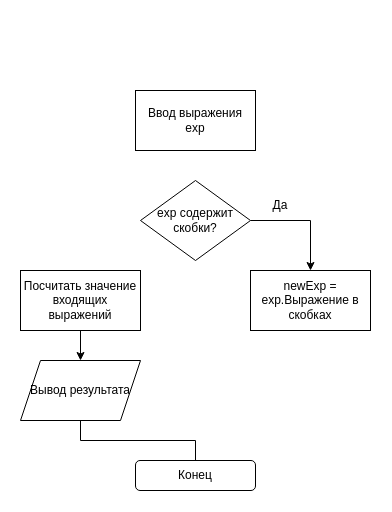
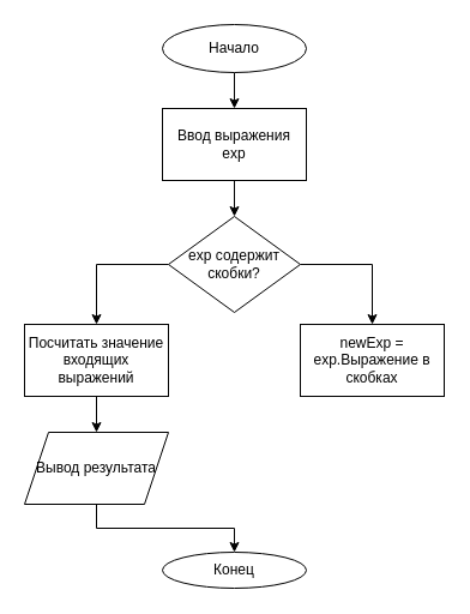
+ <mxCell id="3" value="Начало" style="ellipse;whiteSpace=wrap;html=1;" vertex="1" parent="1"><mxGeometry x="135" y="20" width="120" height="40" as="geometry" /></mxCell>
+ <mxCell id="2" style="edgeStyle=orthogonalEdgeStyle;rounded=0;orthogonalLoop=1;jettySize=auto;html=1;exitX=0.5;exitY=1;exitDx=0;exitDy=0;entryX=0.5;entryY=0;entryDx=0;entryDy=0;" edge="1" parent="1" source="3" target="8"><mxGeometry relative="1" as="geometry" /></mxCell>
+ <mxCell id="7" style="edgeStyle=orthogonalEdgeStyle;rounded=0;orthogonalLoop=1;jettySize=auto;html=1;exitX=0.5;exitY=1;exitDx=0;exitDy=0;entryX=0.5;entryY=0;entryDx=0;entryDy=0;" edge="1" parent="1" source="8" target="6"><mxGeometry relative="1" as="geometry" /></mxCell>
- <mxCell id="10" value="Да" style="text;html=1;strokeColor=none;fillColor=none;align=center;verticalAlign=middle;whiteSpace=wrap;rounded=0;" vertex="1" parent="1"><mxGeometry x="250" y="190" width="60" height="30" as="geometry" /></mxCell>
+ <mxCell id="5" style="edgeStyle=orthogonalEdgeStyle;rounded=0;orthogonalLoop=1;jettySize=auto;html=1;exitX=0;exitY=0.5;exitDx=0;exitDy=0;entryX=0.5;entryY=0;entryDx=0;entryDy=0;" edge="1" parent="1" source="6" target="12"><mxGeometry relative="1" as="geometry" /></mxCell>
- <mxCell id="14" style="edgeStyle=orthogonalEdgeStyle;rounded=0;orthogonalLoop=1;jettySize=auto;html=1;entryX=0.5;entryY=0;entryDx=0;entryDy=0;endArrow=none;" edge="1" parent="1" source="15" target="13"><mxGeometry relative="1" as="geometry" /></mxCell>
+ <mxCell id="14" style="edgeStyle=orthogonalEdgeStyle;rounded=0;orthogonalLoop=1;jettySize=auto;html=1;entryX=0.5;entryY=0;entryDx=0;entryDy=0;" edge="1" parent="1" source="15" target="13"><mxGeometry relative="1" as="geometry" /></mxCell>
- <mxCell id="13" value="Конец" style="whiteSpace=wrap;html=1;rounded=1;" vertex="1" parent="1"><mxGeometry x="135" y="460" width="120" height="30" as="geometry" /></mxCell>
+ <mxCell id="13" value="Конец" style="ellipse;whiteSpace=wrap;html=1;" vertex="1" parent="1"><mxGeometry x="135" y="460" width="120" height="30" as="geometry" /></mxCell>
